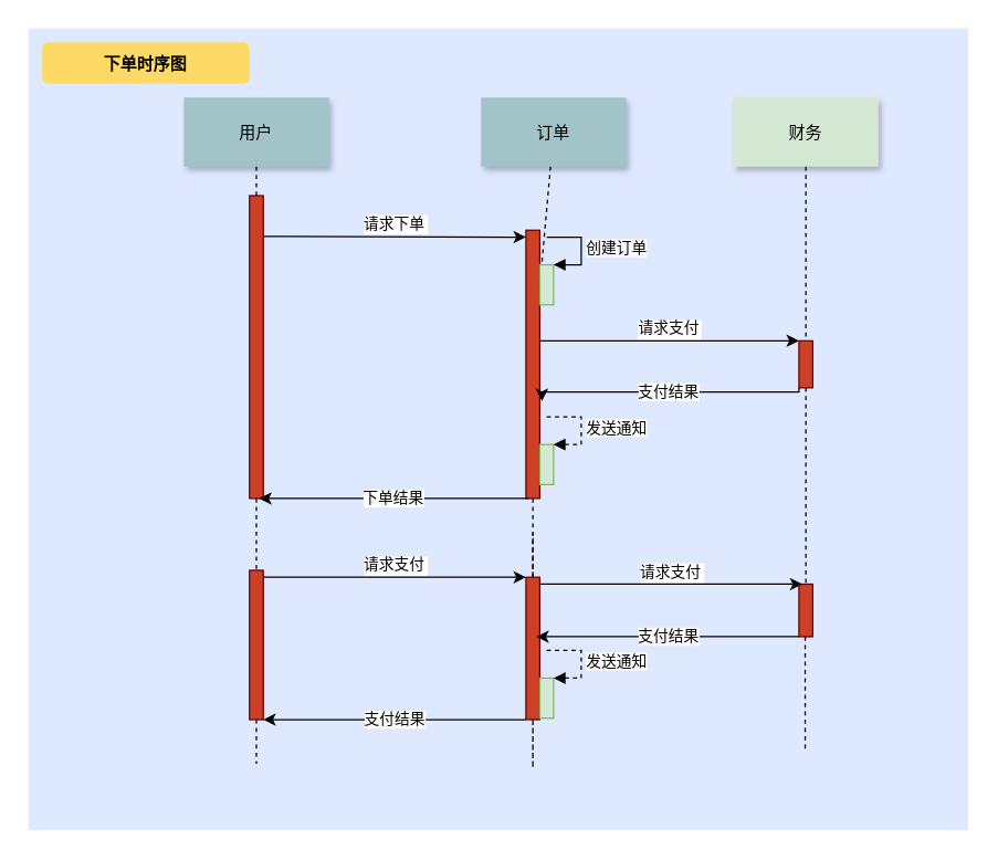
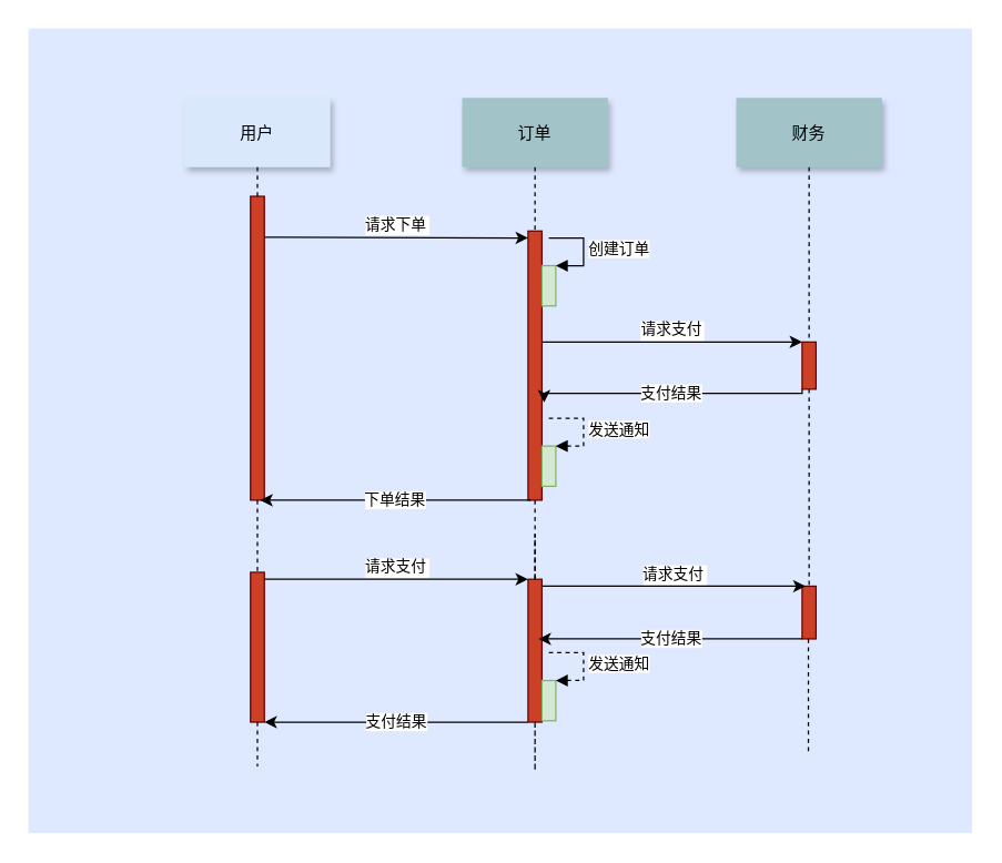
- <mxCell id="20" value="下单时序图" style="rounded=1;fontStyle=1;fillColor=#FFD966;strokeColor=none" parent="1" vertex="1"><mxGeometry x="30" y="30" width="150" height="30" as="geometry" /></mxCell>
- <mxCell id="4" value="用户" style="shadow=1;fillColor=#A2C4C9;strokeColor=none" parent="1" vertex="1"><mxGeometry x="132.5" y="70" width="105" height="50" as="geometry" /></mxCell>
+ <mxCell id="4" value="用户" style="shadow=1;fillColor=#dae8fc;strokeColor=none;" parent="1" vertex="1"><mxGeometry x="132.5" y="70" width="105" height="50" as="geometry" /></mxCell>
- <mxCell id="6" value="订单" style="shadow=1;fillColor=#A2C4C9;strokeColor=none" parent="1" vertex="1"><mxGeometry x="347.5" y="70" width="105" height="50" as="geometry" /></mxCell>
+ <mxCell id="6" value="订单" style="shadow=1;fillColor=#A2C4C9;strokeColor=none" parent="1" vertex="1"><mxGeometry x="332.5" y="70" width="105" height="50" as="geometry" /></mxCell>
- <mxCell id="13" value="财务" style="shadow=1;fillColor=#d5e8d4;strokeColor=none;" parent="1" vertex="1"><mxGeometry x="530" y="70" width="105" height="50" as="geometry" /></mxCell>
+ <mxCell id="13" value="财务" style="shadow=1;fillColor=#A2C4C9;strokeColor=none" parent="1" vertex="1"><mxGeometry x="530" y="70" width="105" height="50" as="geometry" /></mxCell>
